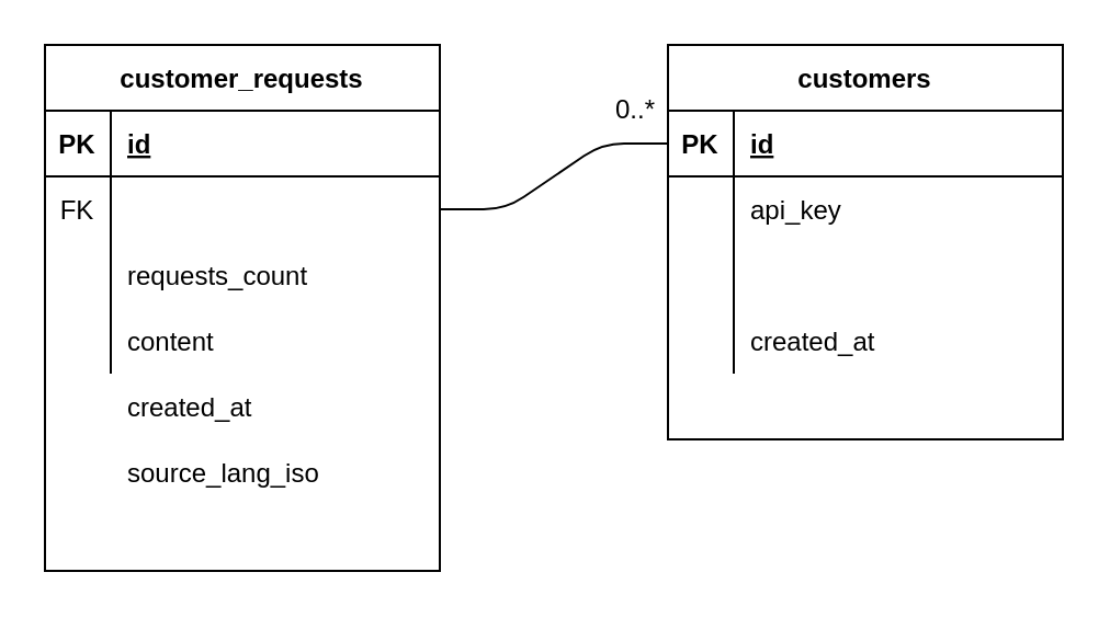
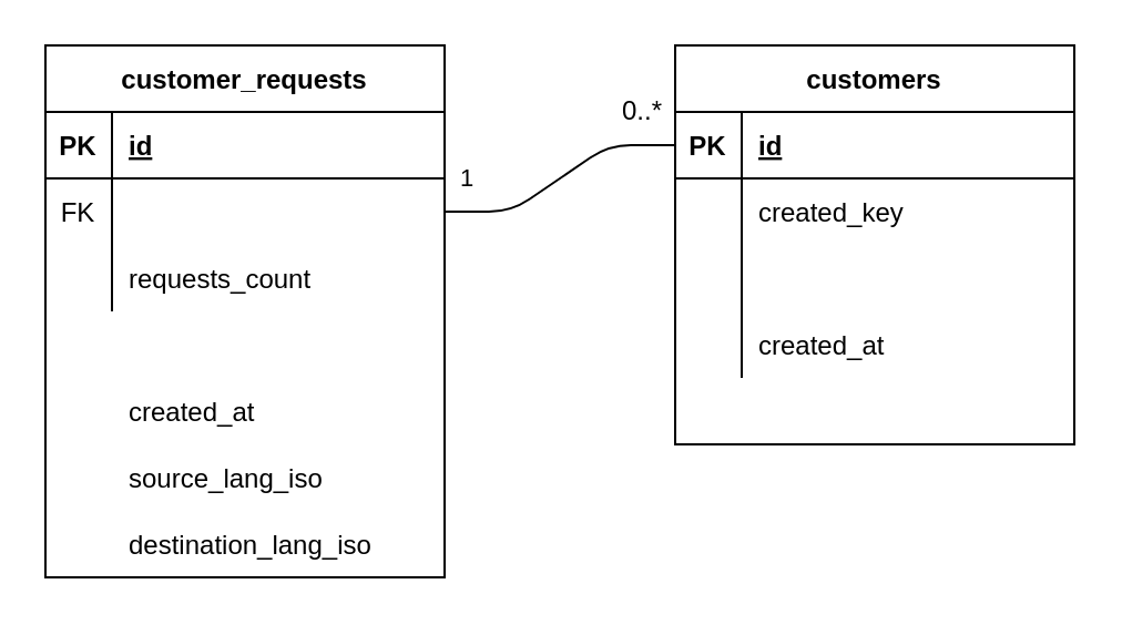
+ <mxCell id="31" value="&lt;font style=&quot;font-size: 11px&quot;&gt;1&lt;/font&gt;" style="text;html=1;align=center;verticalAlign=middle;resizable=0;points=[];autosize=1;strokeColor=none;" parent="1" vertex="1"><mxGeometry x="200" y="70" width="20" height="20" as="geometry" /></mxCell>
- <mxCell id="23" value="api_key" style="shape=partialRectangle;connectable=0;fillColor=none;top=0;left=0;bottom=0;right=0;align=left;spacingLeft=6;overflow=hidden;" parent="21" vertex="1"><mxGeometry x="30" width="150" height="30" as="geometry" /></mxCell>
+ <mxCell id="23" value="created_key" style="shape=partialRectangle;connectable=0;fillColor=none;top=0;left=0;bottom=0;right=0;align=left;spacingLeft=6;overflow=hidden;" parent="21" vertex="1"><mxGeometry x="30" width="150" height="30" as="geometry" /></mxCell>
- <mxCell id="13" value="content" style="shape=partialRectangle;connectable=0;fillColor=none;top=0;left=0;bottom=0;right=0;align=left;spacingLeft=6;overflow=hidden;" parent="11" vertex="1"><mxGeometry x="30" width="150" height="30" as="geometry" /></mxCell>
+ <mxCell id="16" value="destination_lang_iso" style="shape=partialRectangle;connectable=0;fillColor=none;top=0;left=0;bottom=0;right=0;align=left;spacingLeft=6;overflow=hidden;" parent="1" vertex="1"><mxGeometry x="50" y="230" width="150" height="30" as="geometry" /></mxCell>
